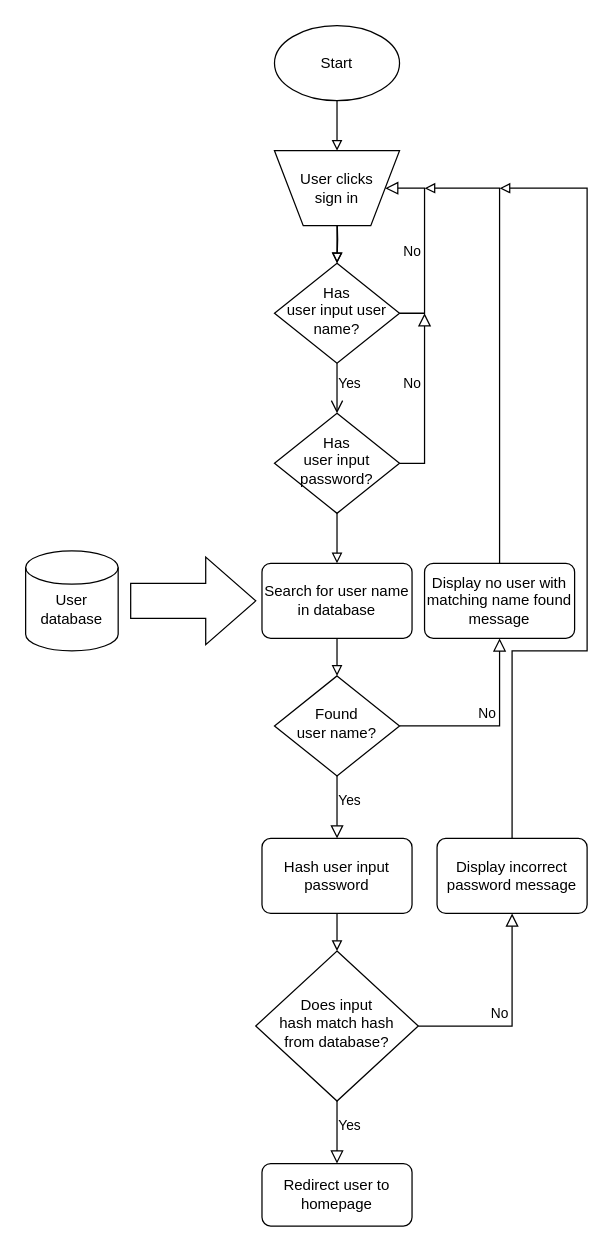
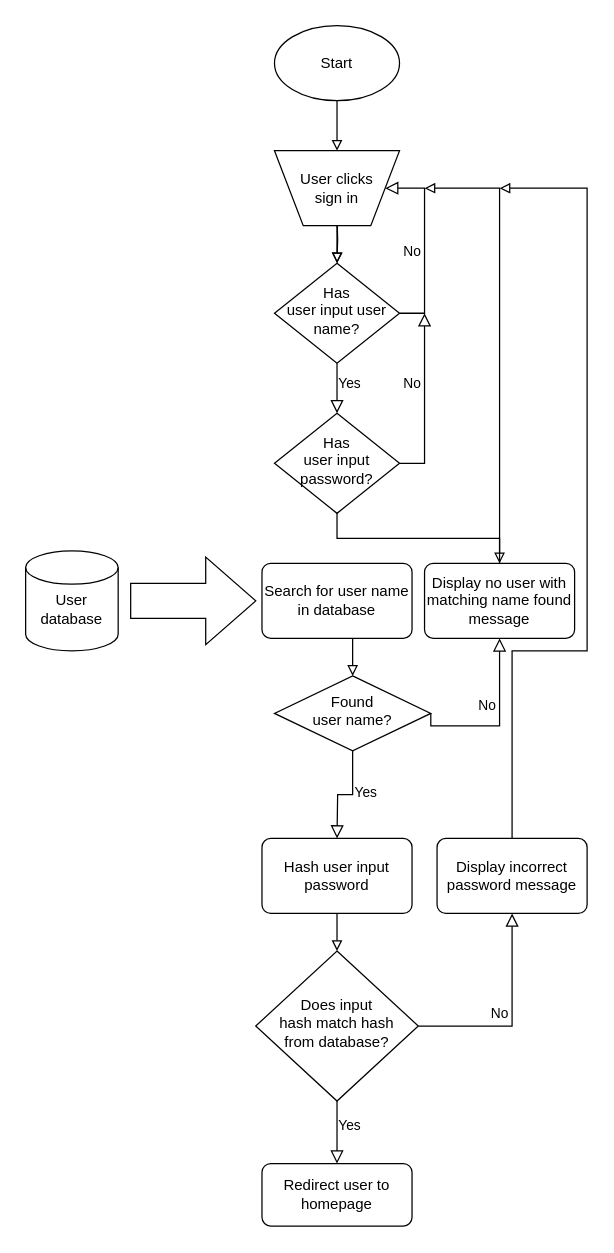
- <mxCell id="6" value="Yes" style="edgeStyle=orthogonalEdgeStyle;rounded=0;html=1;jettySize=auto;orthogonalLoop=1;fontSize=11;endArrow=open;endFill=0;endSize=8;strokeWidth=1;shadow=0;labelBackgroundColor=none;exitX=0.5;exitY=1;exitDx=0;exitDy=0;entryX=0.5;entryY=0;entryDx=0;entryDy=0;" edge="1" parent="1" source="5" target="11"><mxGeometry x="-0.2" y="10" relative="1" as="geometry"><mxPoint as="offset" /><mxPoint x="-41" y="140" as="sourcePoint" /><mxPoint x="269" y="340" as="targetPoint" /><Array as="points" /></mxGeometry></mxCell>
+ <mxCell id="6" value="Yes" style="edgeStyle=orthogonalEdgeStyle;rounded=0;html=1;jettySize=auto;orthogonalLoop=1;fontSize=11;endArrow=block;endFill=0;endSize=8;strokeWidth=1;shadow=0;labelBackgroundColor=none;exitX=0.5;exitY=1;exitDx=0;exitDy=0;entryX=0.5;entryY=0;entryDx=0;entryDy=0;" edge="1" parent="1" source="5" target="11"><mxGeometry x="-0.2" y="10" relative="1" as="geometry"><mxPoint as="offset" /><mxPoint x="-41" y="140" as="sourcePoint" /><mxPoint x="269" y="340" as="targetPoint" /><Array as="points" /></mxGeometry></mxCell>
- <mxCell id="10" style="edgeStyle=orthogonalEdgeStyle;rounded=0;orthogonalLoop=1;jettySize=auto;html=1;exitX=0.5;exitY=1;exitDx=0;exitDy=0;entryX=0.5;entryY=0;entryDx=0;entryDy=0;endArrow=block;endFill=0;" edge="1" parent="1" source="11" target="15"><mxGeometry relative="1" as="geometry" /></mxCell>
+ <mxCell id="10" style="edgeStyle=orthogonalEdgeStyle;rounded=0;orthogonalLoop=1;jettySize=auto;html=1;exitX=0.5;exitY=1;exitDx=0;exitDy=0;endArrow=block;endFill=0;" edge="1" parent="1" source="11" target="21"><mxGeometry relative="1" as="geometry" /></mxCell>
- <mxCell id="17" value="Found &lt;br&gt;user name?" style="rhombus;whiteSpace=wrap;html=1;shadow=0;fontFamily=Helvetica;fontSize=12;align=center;strokeWidth=1;spacing=6;spacingTop=-4;" vertex="1" parent="1"><mxGeometry x="219" y="540" width="100" height="80" as="geometry" /></mxCell>
+ <mxCell id="17" value="Found &lt;br&gt;user name?" style="rhombus;whiteSpace=wrap;html=1;shadow=0;fontFamily=Helvetica;fontSize=12;align=center;strokeWidth=1;spacing=6;spacingTop=-4;" vertex="1" parent="1"><mxGeometry x="219" y="540" width="125" height="60" as="geometry" /></mxCell>
